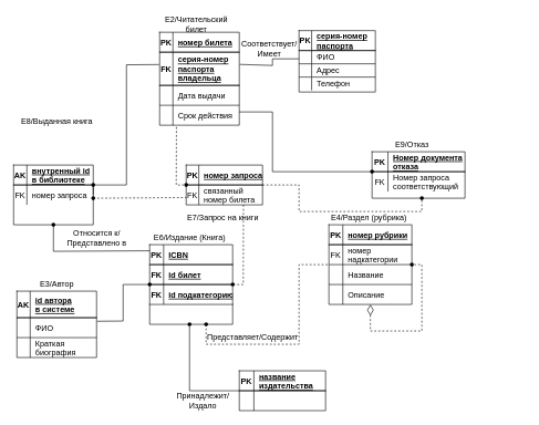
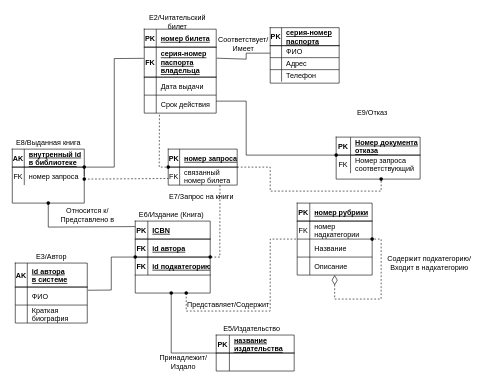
- <mxCell id="64" value="E8/Выданная книга" style="text;html=1;align=center;verticalAlign=middle;resizable=0;points=[];autosize=1;strokeColor=none;fillColor=none;" parent="1" vertex="1"><mxGeometry x="25" y="173" width="120" height="20" as="geometry" /></mxCell>
+ <mxCell id="64" value="E8/Выданная книга" style="text;html=1;align=center;verticalAlign=middle;resizable=0;points=[];autosize=1;strokeColor=none;fillColor=none;" parent="1" vertex="1"><mxGeometry x="20" y="228" width="120" height="20" as="geometry" /></mxCell>
- <mxCell id="72" value="E9/Отказ" style="text;html=1;align=center;verticalAlign=middle;resizable=0;points=[];autosize=1;strokeColor=none;fillColor=none;" parent="1" vertex="1"><mxGeometry x="585" y="208" width="70" height="20" as="geometry" /></mxCell>
+ <mxCell id="72" value="E9/Отказ" style="text;html=1;align=center;verticalAlign=middle;resizable=0;points=[];autosize=1;strokeColor=none;fillColor=none;" parent="1" vertex="1"><mxGeometry x="585" y="178" width="70" height="20" as="geometry" /></mxCell>
- <mxCell id="40" value="E4/Раздел (рубрика)" style="text;html=1;align=center;verticalAlign=middle;resizable=0;points=[];autosize=1;strokeColor=none;fillColor=none;" parent="1" vertex="1"><mxGeometry x="490" y="318" width="130" height="20" as="geometry" /></mxCell>
- <mxCell id="94" value="id билет" style="shape=partialRectangle;connectable=0;fillColor=none;top=0;left=0;bottom=0;right=0;align=left;spacingLeft=6;fontStyle=5;overflow=hidden;" parent="92" vertex="1"><mxGeometry x="21" width="104" height="30" as="geometry"><mxRectangle width="104" height="30" as="alternateBounds" /></mxGeometry></mxCell>
+ <mxCell id="94" value="id автора" style="shape=partialRectangle;connectable=0;fillColor=none;top=0;left=0;bottom=0;right=0;align=left;spacingLeft=6;fontStyle=5;overflow=hidden;" parent="92" vertex="1"><mxGeometry x="21" width="104" height="30" as="geometry"><mxRectangle width="104" height="30" as="alternateBounds" /></mxGeometry></mxCell>
+ <mxCell id="115" value="Содержит подкатегорию/&lt;br&gt;Входит в надкатегорию" style="text;html=1;align=center;verticalAlign=middle;resizable=0;points=[];autosize=1;strokeColor=none;fillColor=none;" parent="1" vertex="1"><mxGeometry x="640" y="423" width="150" height="30" as="geometry" /></mxCell>
+ <mxCell id="48" value="E5/Издательство" style="text;html=1;align=center;verticalAlign=middle;resizable=0;points=[];autosize=1;strokeColor=none;fillColor=none;" parent="1" vertex="1"><mxGeometry x="364" y="538" width="110" height="20" as="geometry" /></mxCell>
